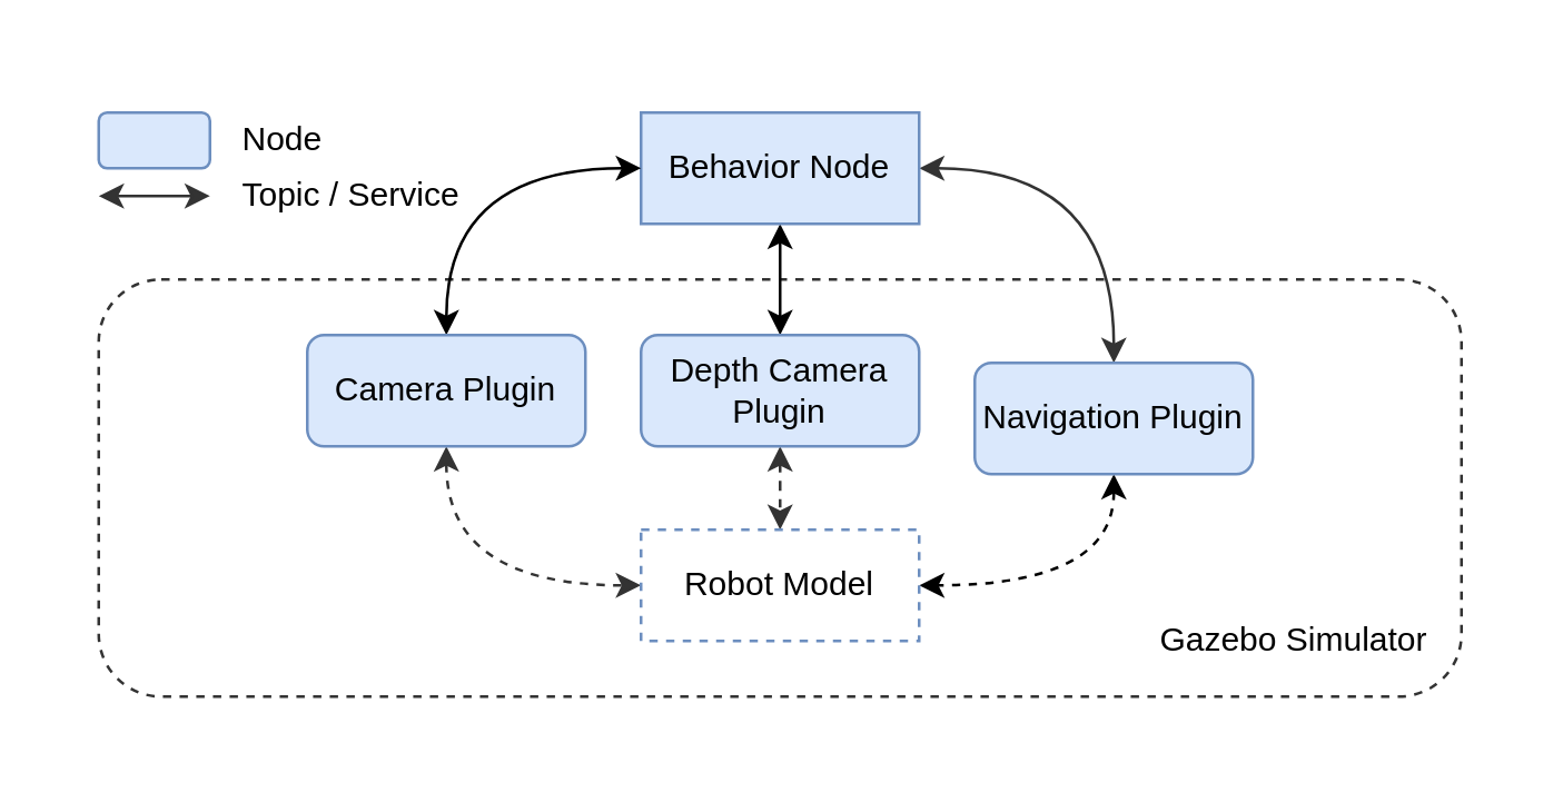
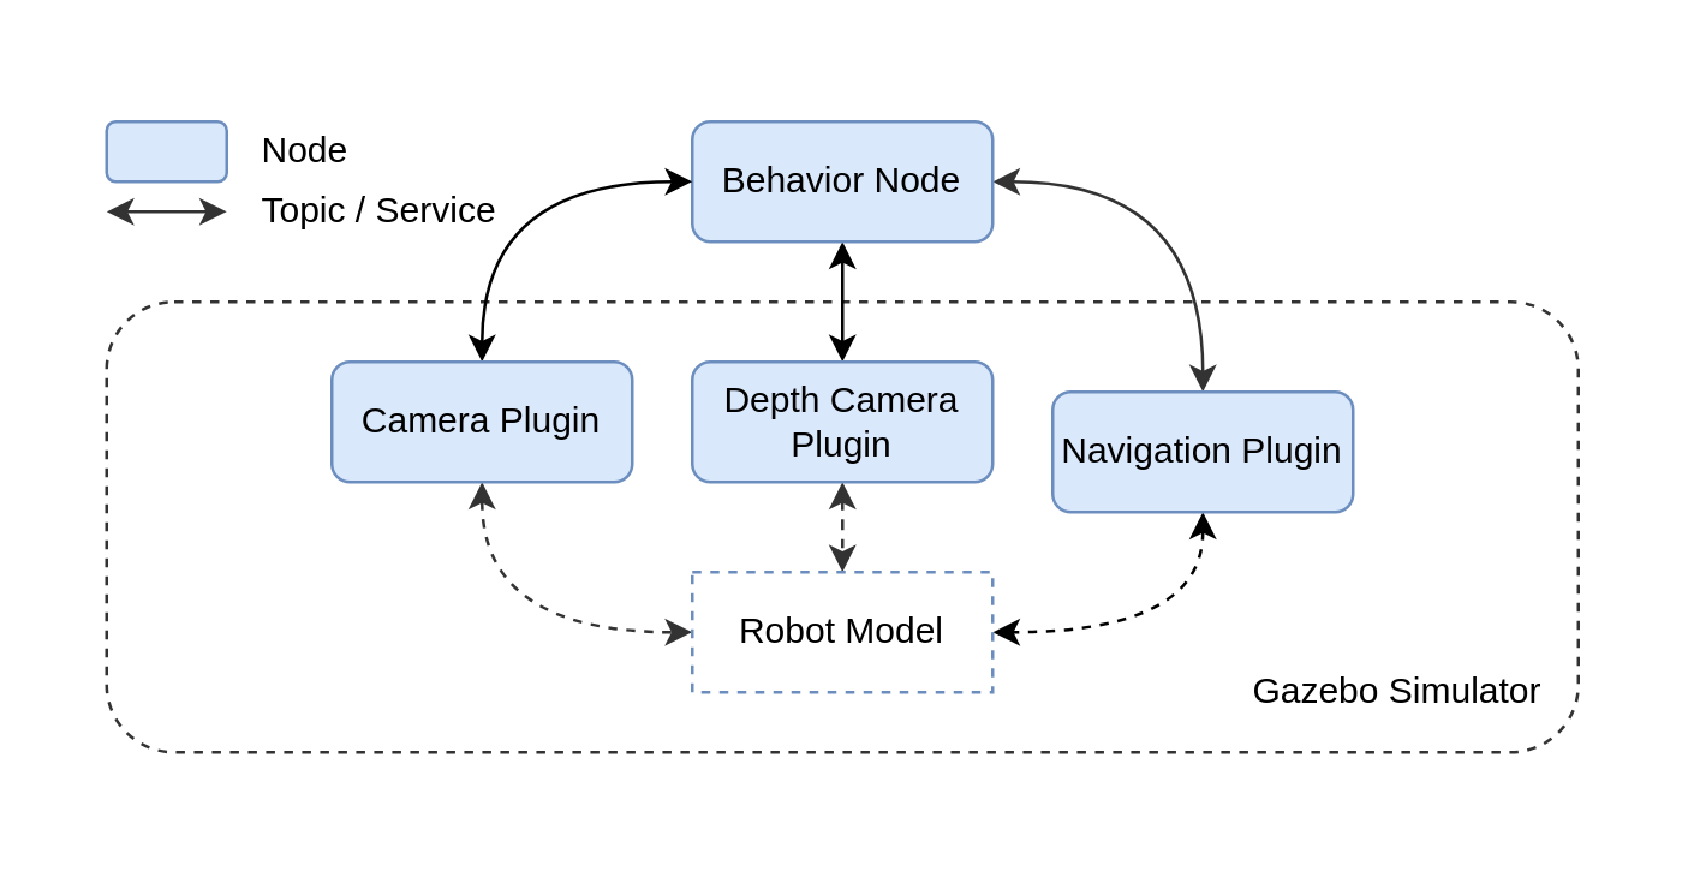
- <mxCell id="6" value="Behavior Node" style="whiteSpace=wrap;html=1;fillColor=#dae8fc;strokeColor=#6c8ebf;rounded=0;" parent="1" vertex="1"><mxGeometry x="230" y="40" width="100" height="40" as="geometry" /></mxCell>
+ <mxCell id="6" value="Behavior Node" style="rounded=1;whiteSpace=wrap;html=1;fillColor=#dae8fc;strokeColor=#6c8ebf;" parent="1" vertex="1"><mxGeometry x="230" y="40" width="100" height="40" as="geometry" /></mxCell>
